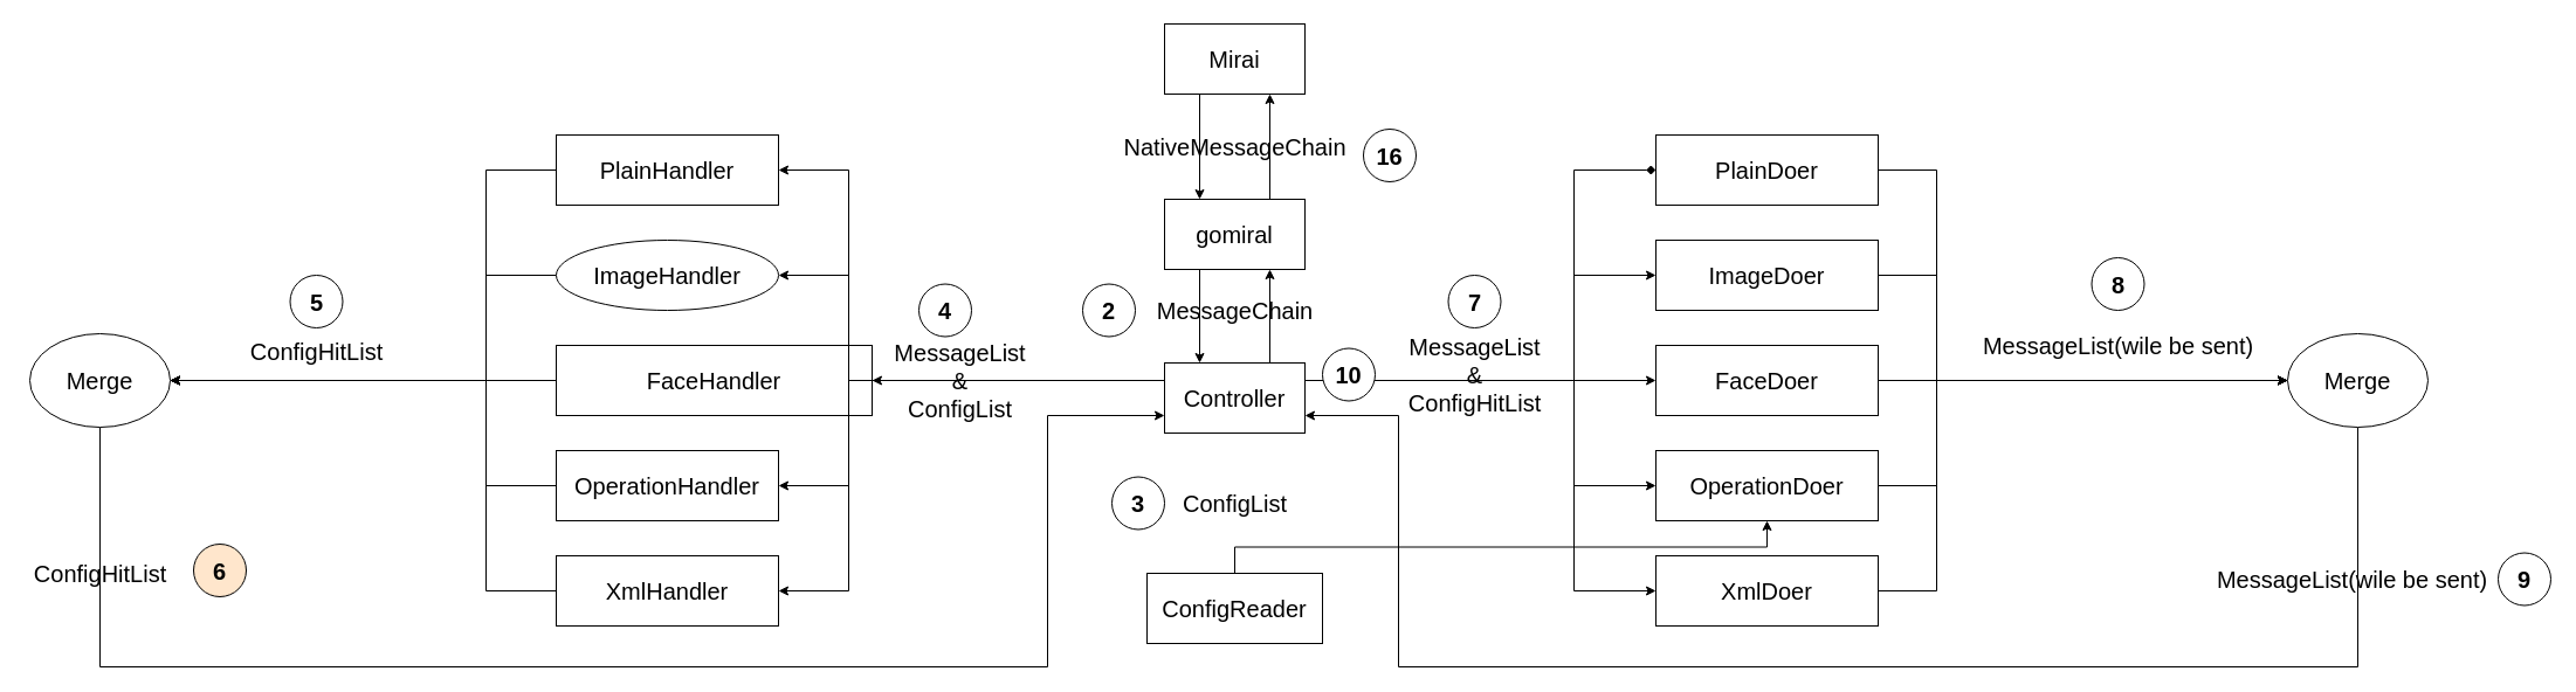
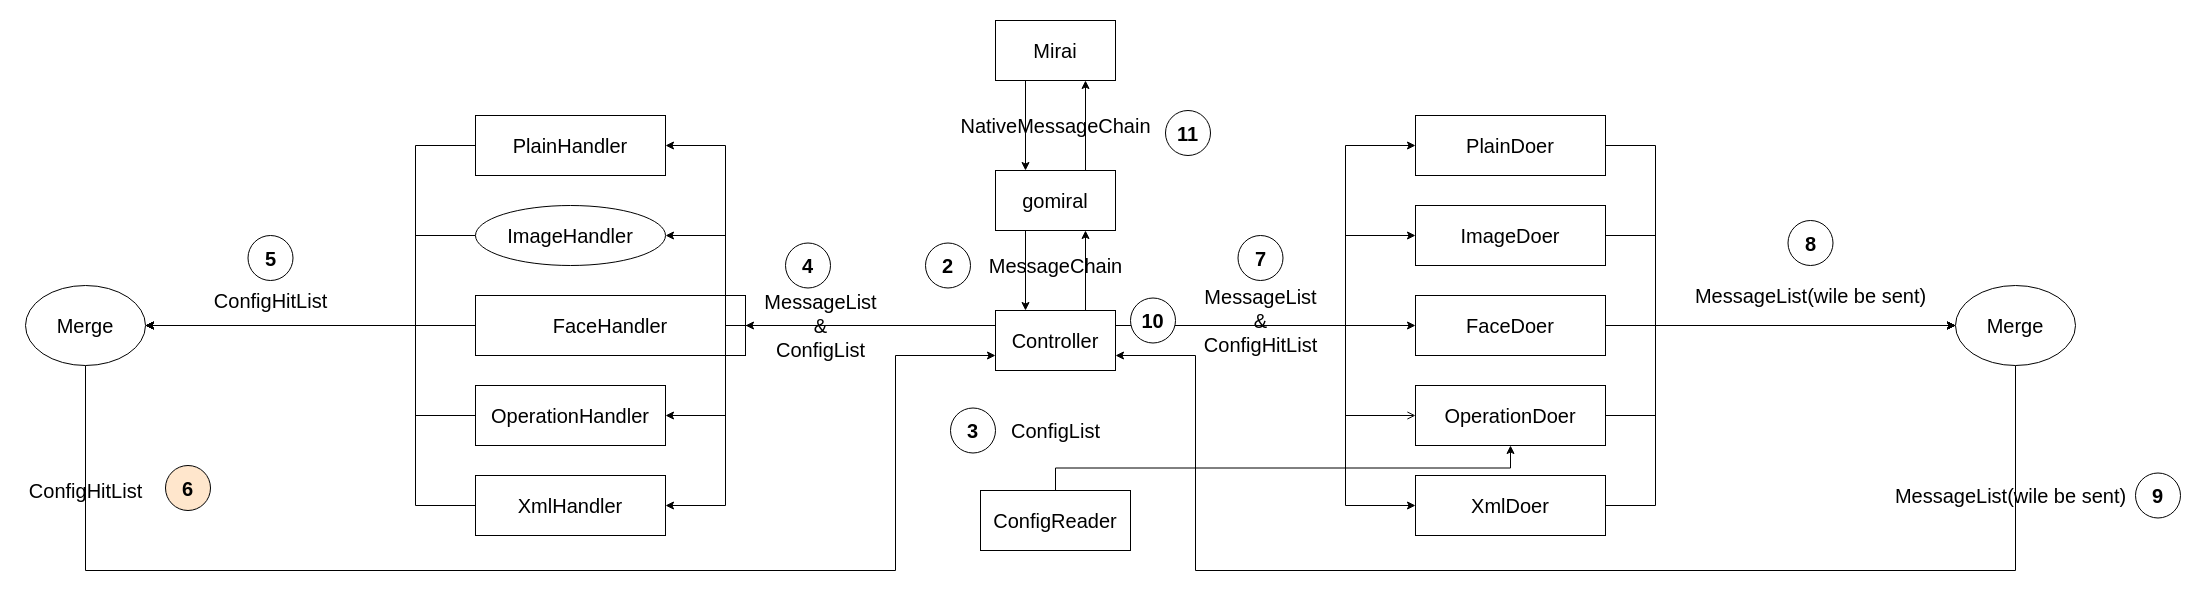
- <mxCell id="62" value="16" style="ellipse;whiteSpace=wrap;html=1;aspect=fixed;fontSize=20;fontStyle=1" vertex="1" parent="1"><mxGeometry x="1165" y="110" width="45" height="45" as="geometry" /></mxCell>
+ <mxCell id="62" value="11" style="ellipse;whiteSpace=wrap;html=1;aspect=fixed;fontSize=20;fontStyle=1" vertex="1" parent="1"><mxGeometry x="1165" y="110" width="45" height="45" as="geometry" /></mxCell>
- <mxCell id="35" style="edgeStyle=orthogonalEdgeStyle;rounded=0;orthogonalLoop=1;jettySize=auto;html=1;exitX=1;exitY=0.25;exitDx=0;exitDy=0;entryX=0;entryY=0.5;entryDx=0;entryDy=0;fontSize=20;endArrow=diamond;" parent="1" source="39" target="21" edge="1"><mxGeometry relative="1" as="geometry"><Array as="points"><mxPoint x="1345" y="325" /><mxPoint x="1345" y="145" /></Array></mxGeometry></mxCell>
+ <mxCell id="35" style="edgeStyle=orthogonalEdgeStyle;rounded=0;orthogonalLoop=1;jettySize=auto;html=1;exitX=1;exitY=0.25;exitDx=0;exitDy=0;entryX=0;entryY=0.5;entryDx=0;entryDy=0;fontSize=20;" parent="1" source="39" target="21" edge="1"><mxGeometry relative="1" as="geometry"><Array as="points"><mxPoint x="1345" y="325" /><mxPoint x="1345" y="145" /></Array></mxGeometry></mxCell>
- <mxCell id="37" style="edgeStyle=orthogonalEdgeStyle;rounded=0;orthogonalLoop=1;jettySize=auto;html=1;exitX=1;exitY=0.25;exitDx=0;exitDy=0;entryX=0;entryY=0.5;entryDx=0;entryDy=0;fontSize=20;" parent="1" source="39" target="17" edge="1"><mxGeometry relative="1" as="geometry"><Array as="points"><mxPoint x="1345" y="325" /><mxPoint x="1345" y="415" /></Array></mxGeometry></mxCell>
+ <mxCell id="37" style="edgeStyle=orthogonalEdgeStyle;rounded=0;orthogonalLoop=1;jettySize=auto;html=1;exitX=1;exitY=0.25;exitDx=0;exitDy=0;entryX=0;entryY=0.5;entryDx=0;entryDy=0;fontSize=20;endArrow=open;" parent="1" source="39" target="17" edge="1"><mxGeometry relative="1" as="geometry"><Array as="points"><mxPoint x="1345" y="325" /><mxPoint x="1345" y="415" /></Array></mxGeometry></mxCell>
